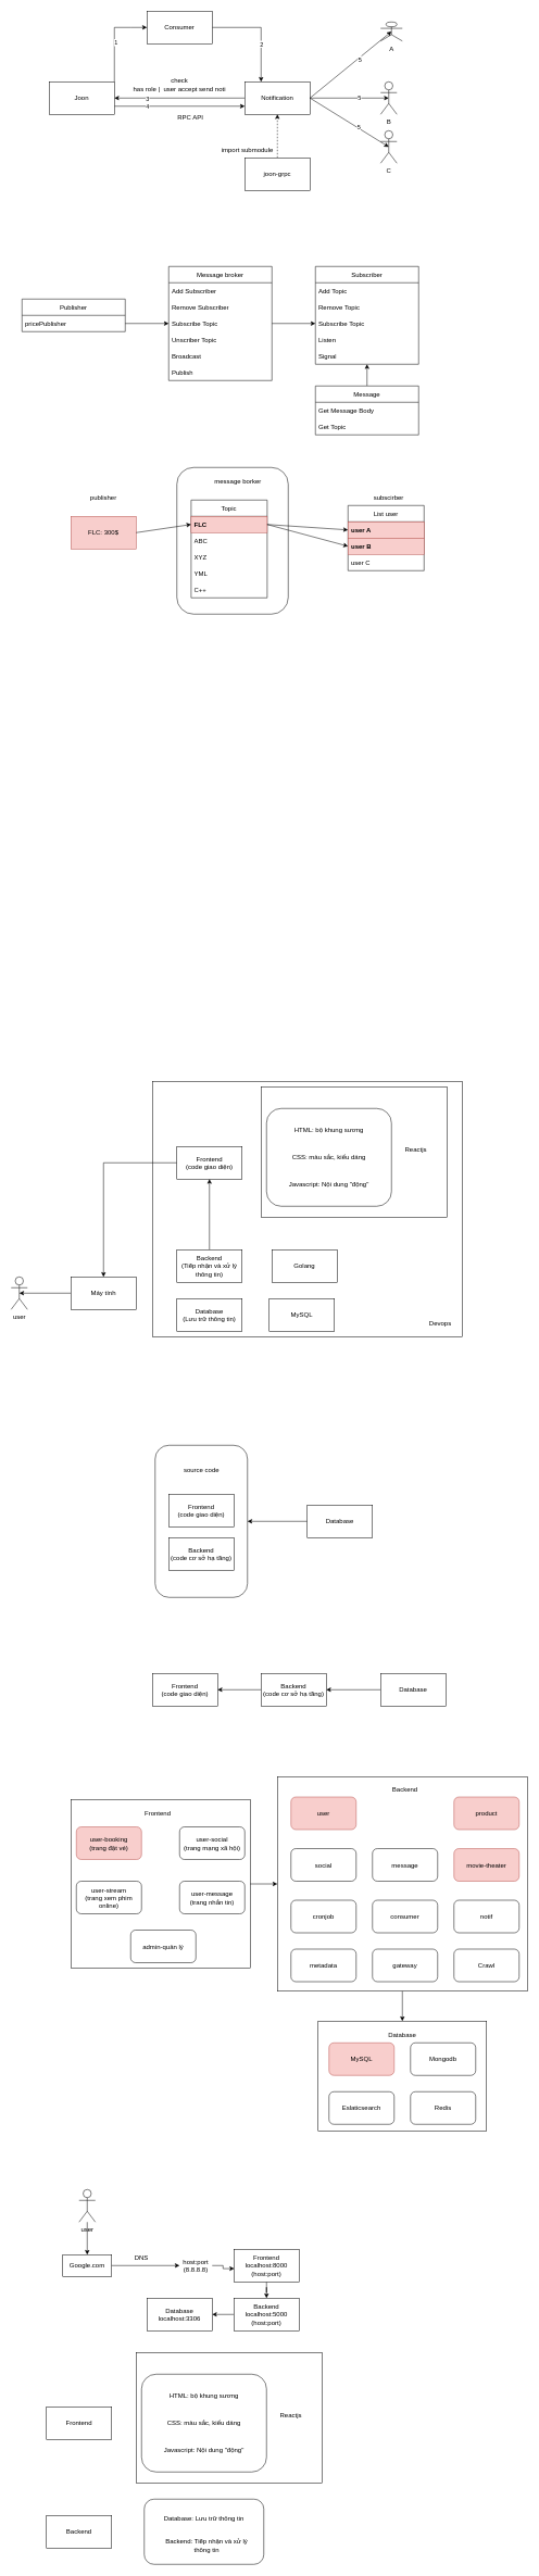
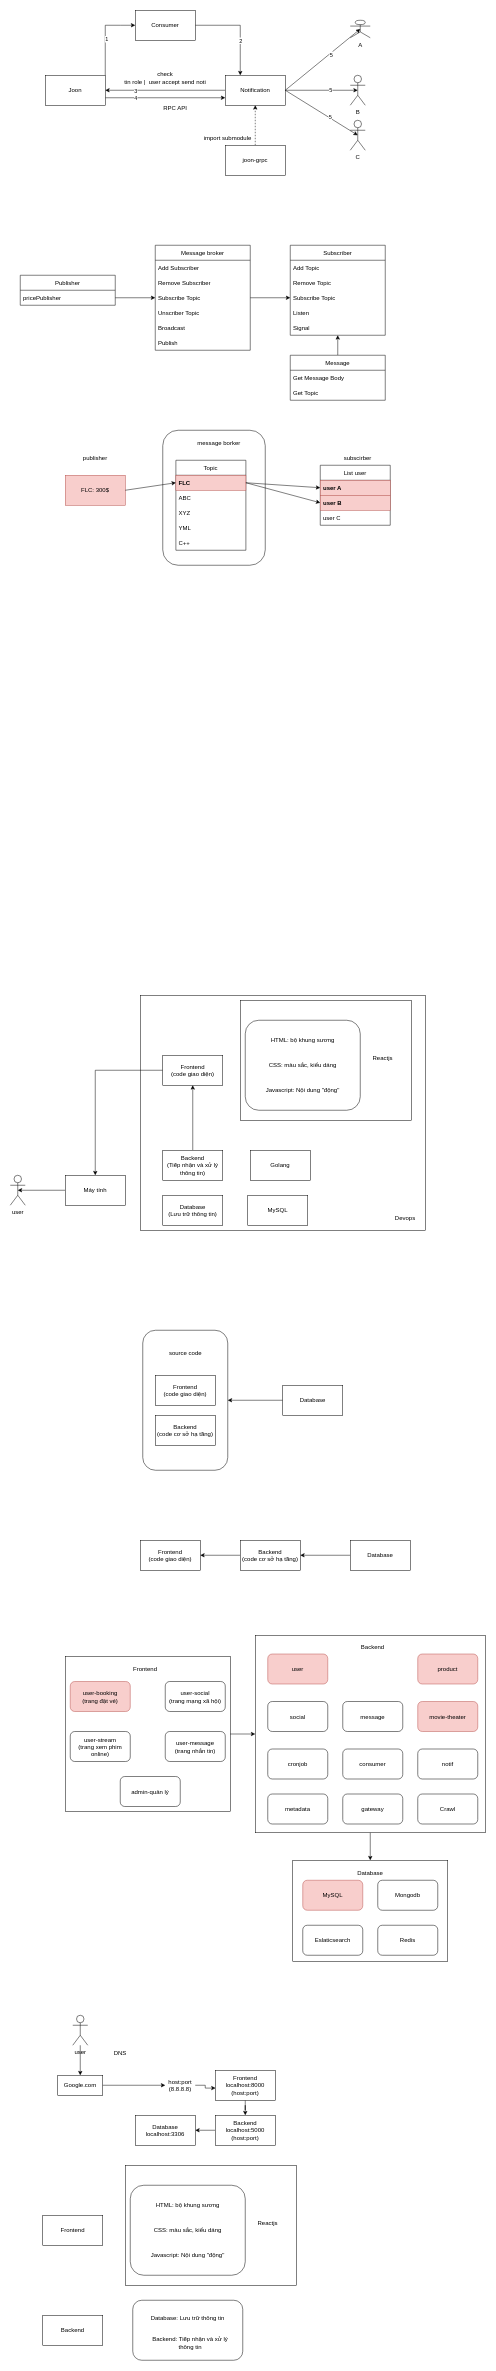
- <mxCell id="24" value="check &lt;br&gt;has role |&amp;nbsp; user accept send noti" style="text;html=1;strokeColor=none;fillColor=none;align=center;verticalAlign=middle;whiteSpace=wrap;rounded=0;" parent="1" vertex="1"><mxGeometry x="240" y="140" width="180" height="30" as="geometry" /></mxCell>
+ <mxCell id="24" value="check &lt;br&gt;tin role |&amp;nbsp; user accept send noti" style="text;html=1;strokeColor=none;fillColor=none;align=center;verticalAlign=middle;whiteSpace=wrap;rounded=0;" parent="1" vertex="1"><mxGeometry x="240" y="140" width="180" height="30" as="geometry" /></mxCell>
- <mxCell id="109" value="DNS" style="text;html=1;strokeColor=none;fillColor=none;align=center;verticalAlign=middle;whiteSpace=wrap;rounded=0;" parent="1" vertex="1"><mxGeometry x="230" y="4140" width="60" height="30" as="geometry" /></mxCell>
+ <mxCell id="109" value="DNS" style="text;html=1;strokeColor=none;fillColor=none;align=center;verticalAlign=middle;whiteSpace=wrap;rounded=0;" parent="1" vertex="1"><mxGeometry x="210" y="4090" width="60" height="30" as="geometry" /></mxCell>
